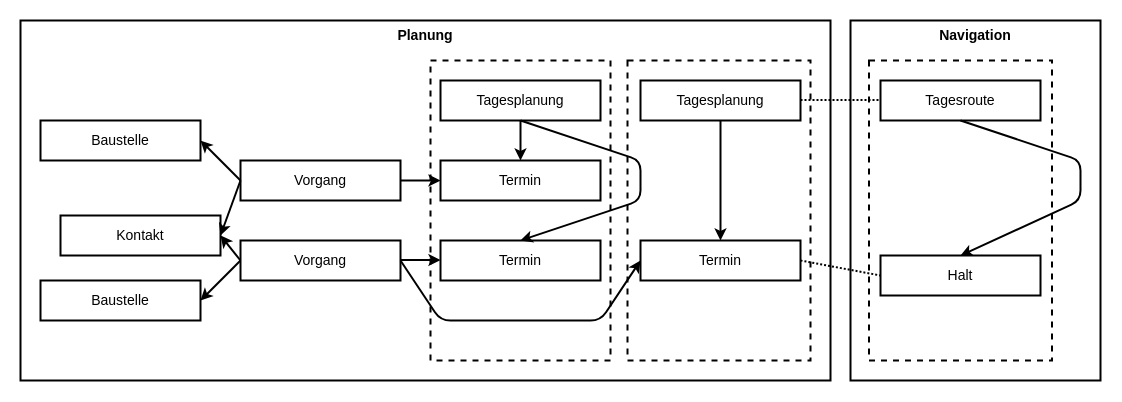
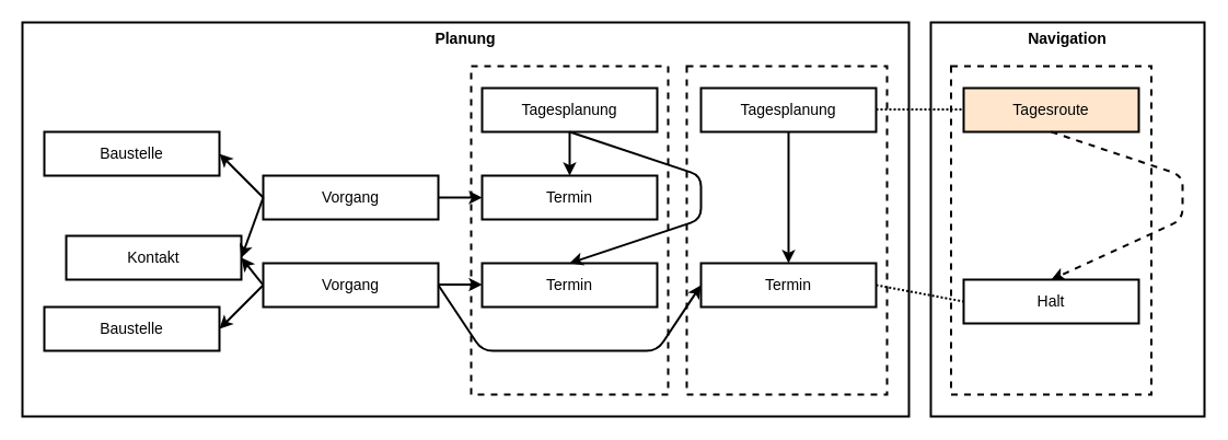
- <mxCell id="25" value="&lt;font style=&quot;font-size: 14px&quot;&gt;Tagesroute&lt;/font&gt;" style="rounded=0;whiteSpace=wrap;html=1;strokeWidth=2;" parent="1" vertex="1"><mxGeometry x="880" y="80" width="160" height="40" as="geometry" /></mxCell>
+ <mxCell id="25" value="&lt;font style=&quot;font-size: 14px&quot;&gt;Tagesroute&lt;/font&gt;" style="rounded=0;whiteSpace=wrap;html=1;strokeWidth=2;fillColor=#ffe6cc;" parent="1" vertex="1"><mxGeometry x="880" y="80" width="160" height="40" as="geometry" /></mxCell>
- <mxCell id="27" value="" style="endArrow=classic;html=1;strokeWidth=2;strokeColor=#000000;exitX=0.5;exitY=1;exitDx=0;exitDy=0;entryX=0.5;entryY=0;entryDx=0;entryDy=0;" parent="1" source="25" target="26" edge="1"><mxGeometry width="50" height="50" relative="1" as="geometry"><mxPoint x="740" y="140" as="sourcePoint" /><mxPoint x="740" y="260" as="targetPoint" /><Array as="points"><mxPoint x="1080" y="160" /><mxPoint x="1080" y="200" /></Array></mxGeometry></mxCell>
+ <mxCell id="27" value="" style="endArrow=classic;html=1;strokeWidth=2;strokeColor=#000000;exitX=0.5;exitY=1;exitDx=0;exitDy=0;entryX=0.5;entryY=0;entryDx=0;entryDy=0;dashed=1;" parent="1" source="25" target="26" edge="1"><mxGeometry width="50" height="50" relative="1" as="geometry"><mxPoint x="740" y="140" as="sourcePoint" /><mxPoint x="740" y="260" as="targetPoint" /><Array as="points"><mxPoint x="1080" y="160" /><mxPoint x="1080" y="200" /></Array></mxGeometry></mxCell>
